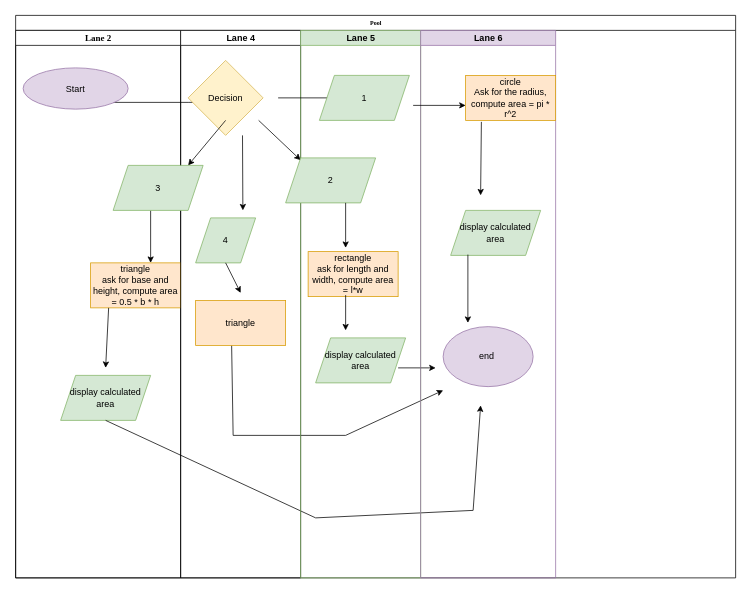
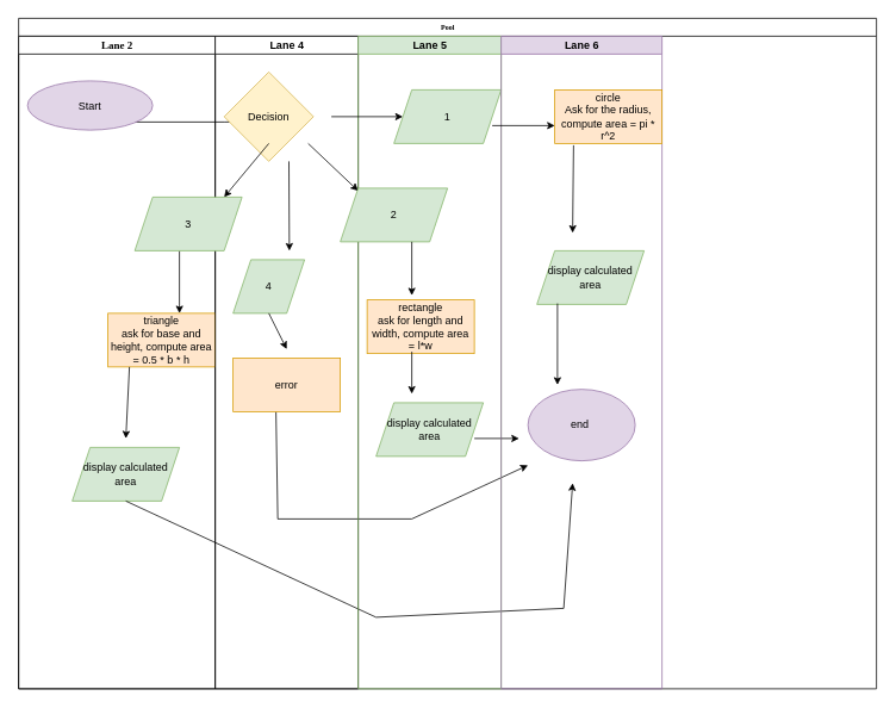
- <mxCell id="23" value="1" style="shape=parallelogram;perimeter=parallelogramPerimeter;whiteSpace=wrap;html=1;fixedSize=1;fillColor=#d5e8d4;strokeColor=#82b366;" vertex="1" parent="21"><mxGeometry x="25" y="60" width="120" height="60" as="geometry" /></mxCell>
+ <mxCell id="23" value="1" style="shape=parallelogram;perimeter=parallelogramPerimeter;whiteSpace=wrap;html=1;fixedSize=1;fillColor=#d5e8d4;strokeColor=#82b366;" vertex="1" parent="21"><mxGeometry x="40" y="60" width="120" height="60" as="geometry" /></mxCell>
- <mxCell id="19" value="triangle" style="rounded=0;whiteSpace=wrap;html=1;fillColor=#ffe6cc;strokeColor=#d79b00;" vertex="1" parent="11"><mxGeometry x="20" y="360" width="120" height="60" as="geometry" /></mxCell>
+ <mxCell id="19" value="error" style="rounded=0;whiteSpace=wrap;html=1;fillColor=#ffe6cc;strokeColor=#d79b00;" vertex="1" parent="11"><mxGeometry x="20" y="360" width="120" height="60" as="geometry" /></mxCell>
